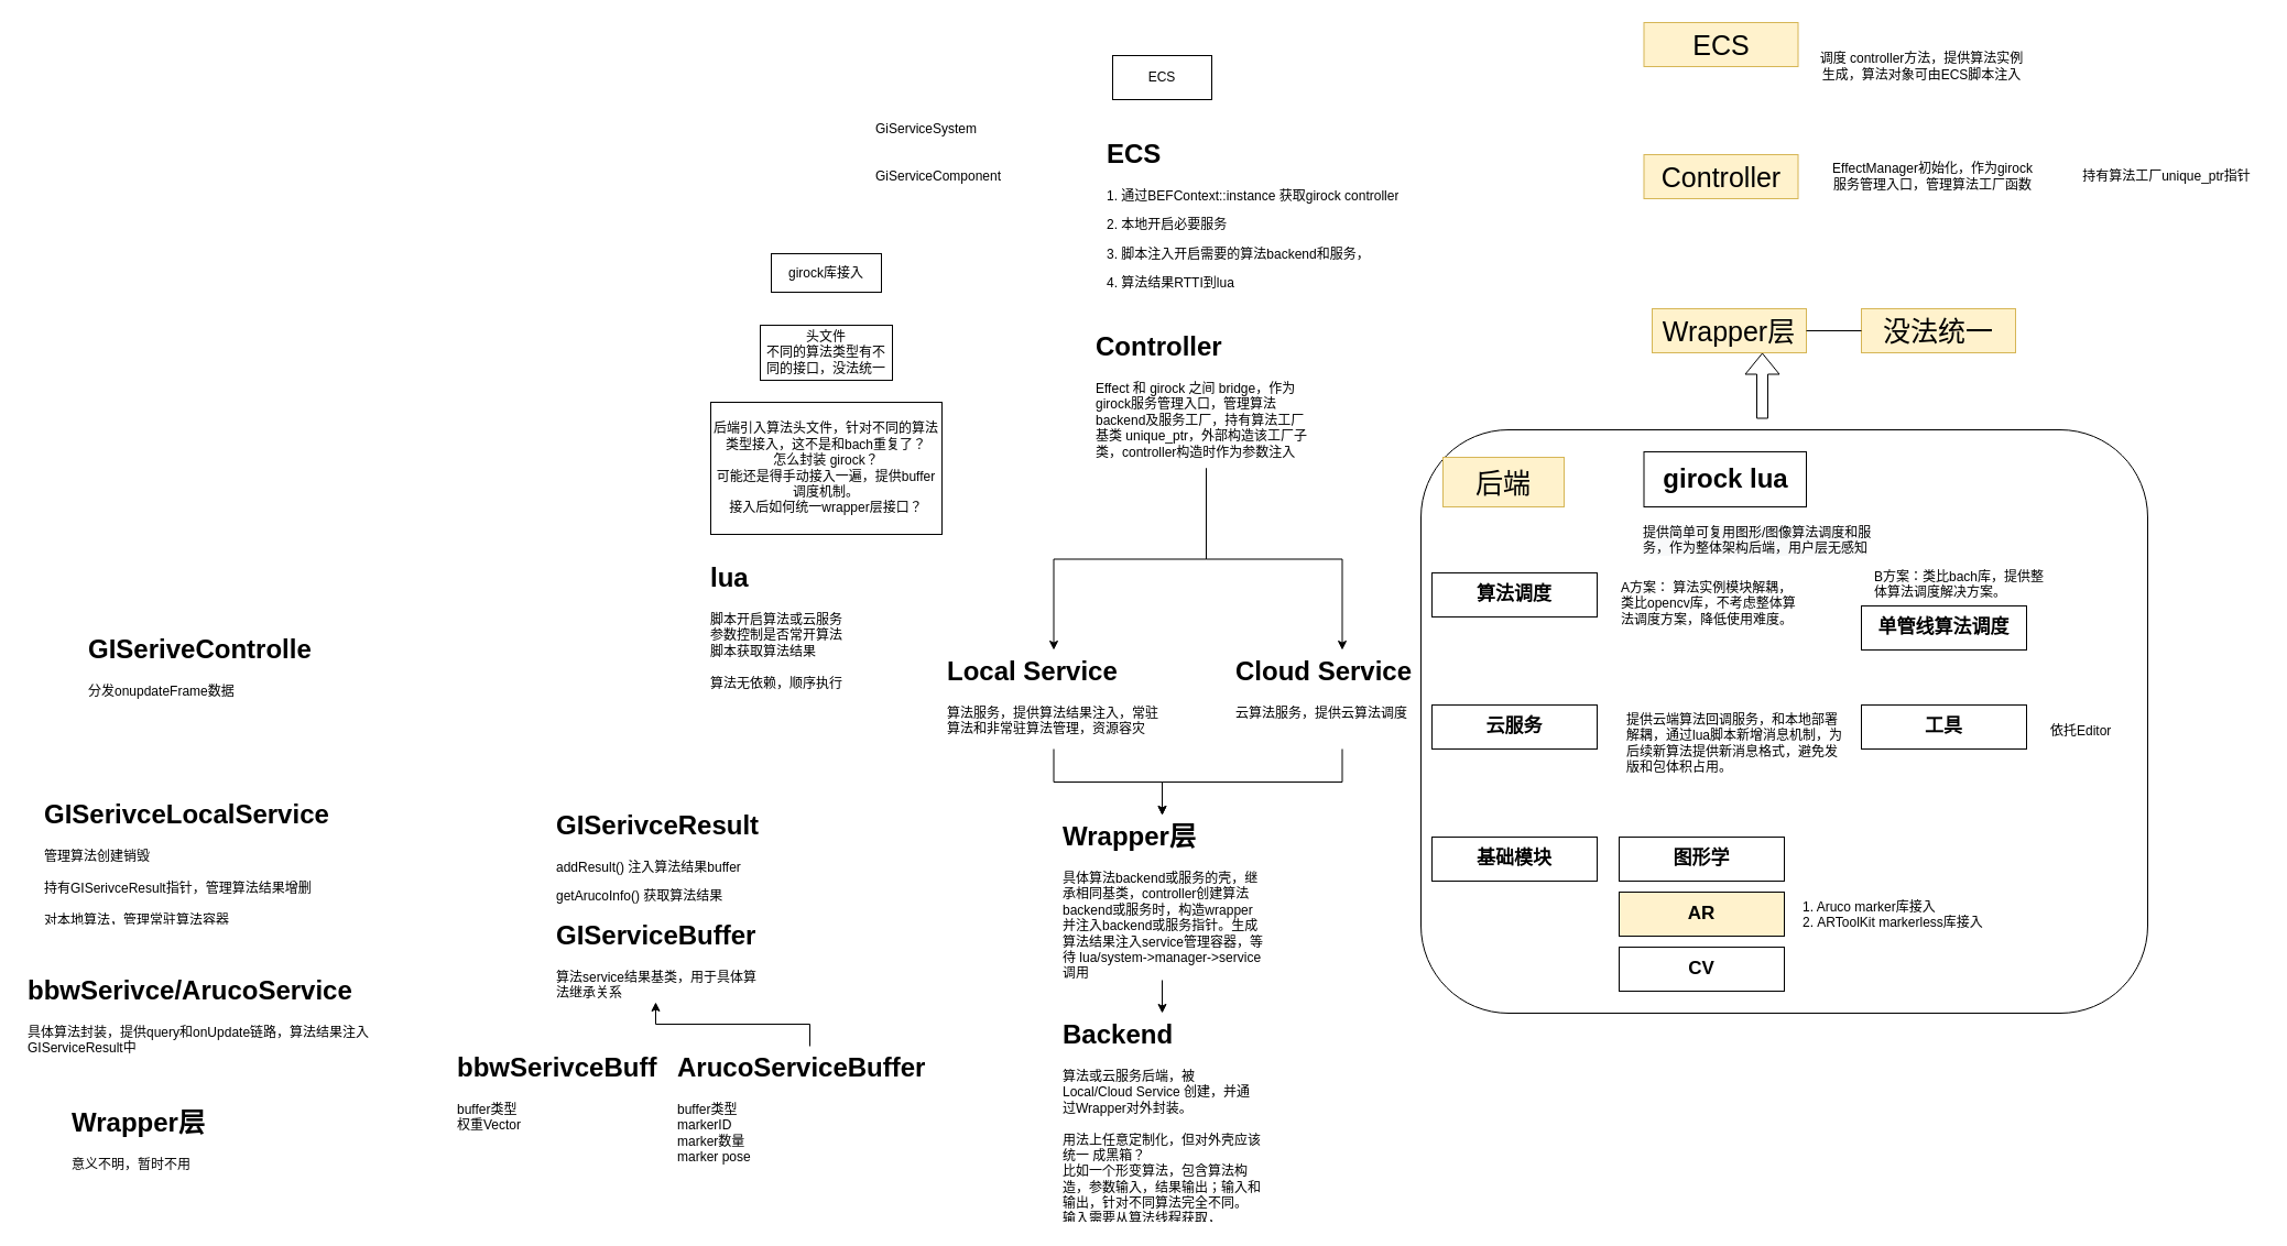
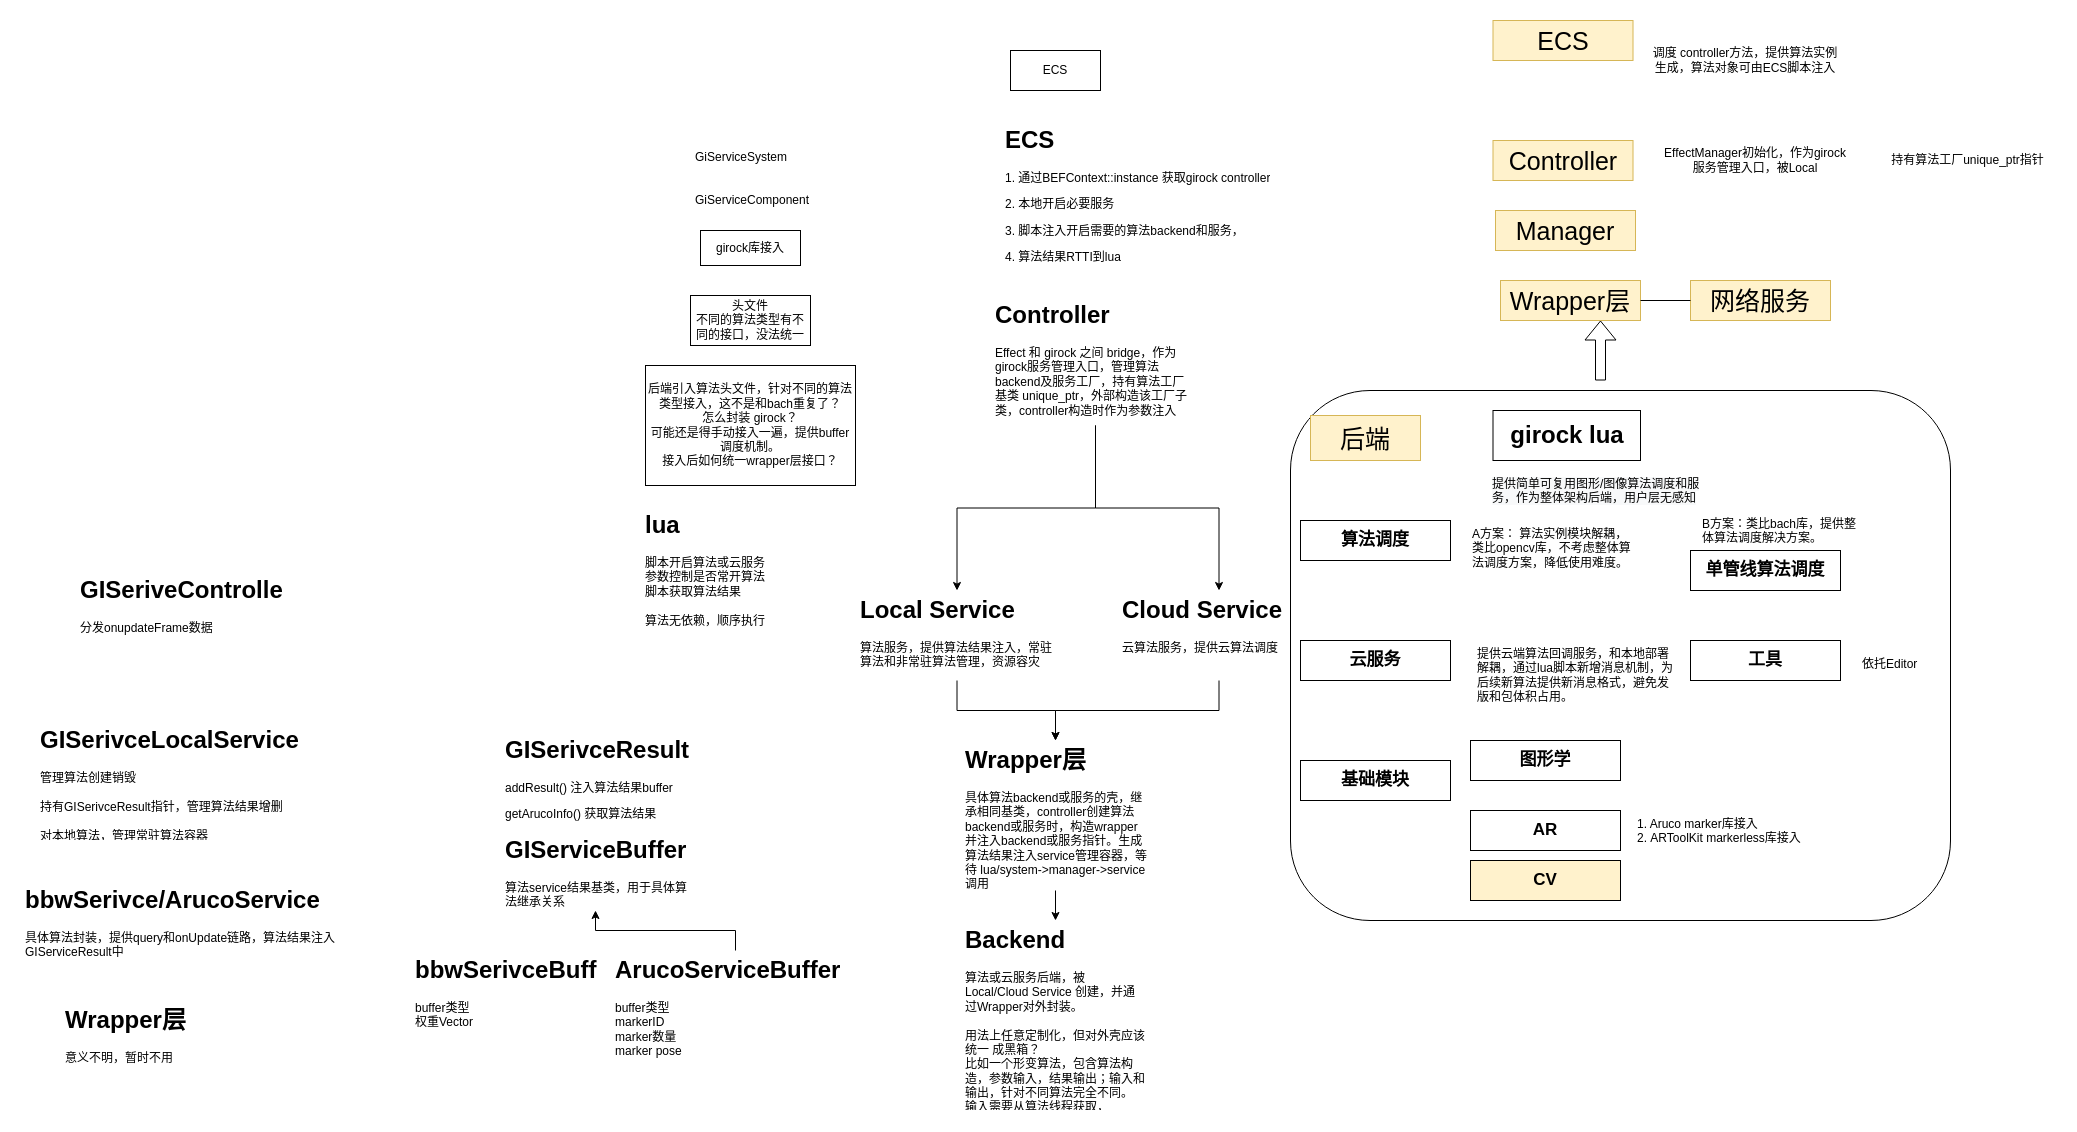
- <mxCell id="38" value="GiServiceSystem&lt;br&gt;&lt;br&gt;&lt;br&gt;GiServiceComponent" style="text;html=1;strokeColor=none;fillColor=none;spacing=5;spacingTop=-20;whiteSpace=wrap;overflow=hidden;rounded=0;" vertex="1" parent="1"><mxGeometry x="790" y="120" width="200" height="60" as="geometry" /></mxCell>
+ <mxCell id="38" value="GiServiceSystem&lt;br&gt;&lt;br&gt;&lt;br&gt;GiServiceComponent" style="text;html=1;strokeColor=none;fillColor=none;spacing=5;spacingTop=-20;whiteSpace=wrap;overflow=hidden;rounded=0;" vertex="1" parent="1"><mxGeometry x="690" y="160" width="200" height="60" as="geometry" /></mxCell>
- <mxCell id="24" value="EffectManager初始化，作为girock服务管理入口，管理算法工厂函数" style="text;html=1;strokeColor=none;fillColor=none;align=center;verticalAlign=middle;whiteSpace=wrap;rounded=0;" vertex="1" parent="1"><mxGeometry x="1660" y="140" width="190" height="40" as="geometry" /></mxCell>
+ <mxCell id="24" value="EffectManager初始化，作为girock服务管理入口，被Local" style="text;html=1;strokeColor=none;fillColor=none;align=center;verticalAlign=middle;whiteSpace=wrap;rounded=0;" vertex="1" parent="1"><mxGeometry x="1660" y="140" width="190" height="40" as="geometry" /></mxCell>
+ <mxCell id="21" value="&lt;font style=&quot;font-size: 25px&quot;&gt;Manager&lt;/font&gt;" style="text;html=1;strokeColor=#d6b656;fillColor=#fff2cc;align=center;verticalAlign=middle;whiteSpace=wrap;rounded=0;" vertex="1" parent="1"><mxGeometry x="1495" y="210" width="140" height="40" as="geometry" /></mxCell>
- <mxCell id="26" value="&lt;span style=&quot;font-size: 25px&quot;&gt;没法统一&lt;/span&gt;" style="text;html=1;strokeColor=#d6b656;fillColor=#fff2cc;align=center;verticalAlign=middle;whiteSpace=wrap;rounded=0;" vertex="1" parent="1"><mxGeometry x="1690" y="280" width="140" height="40" as="geometry" /></mxCell>
+ <mxCell id="26" value="&lt;span style=&quot;font-size: 25px&quot;&gt;网络服务&lt;/span&gt;" style="text;html=1;strokeColor=#d6b656;fillColor=#fff2cc;align=center;verticalAlign=middle;whiteSpace=wrap;rounded=0;" vertex="1" parent="1"><mxGeometry x="1690" y="280" width="140" height="40" as="geometry" /></mxCell>
- <mxCell id="12" value="&lt;span style=&quot;font-size: 17px&quot;&gt;&lt;b&gt;图形学&lt;/b&gt;&lt;/span&gt;" style="rounded=0;whiteSpace=wrap;html=1;" vertex="1" parent="1"><mxGeometry x="1470" y="760" width="150" height="40" as="geometry" /></mxCell>
+ <mxCell id="12" value="&lt;span style=&quot;font-size: 17px&quot;&gt;&lt;b&gt;图形学&lt;/b&gt;&lt;/span&gt;" style="rounded=0;whiteSpace=wrap;html=1;" vertex="1" parent="1"><mxGeometry x="1470" y="740" width="150" height="40" as="geometry" /></mxCell>
- <mxCell id="14" value="&lt;span style=&quot;font-size: 17px&quot;&gt;&lt;b&gt;AR&lt;/b&gt;&lt;/span&gt;" style="rounded=0;whiteSpace=wrap;html=1;fillColor=#fff2cc;" vertex="1" parent="1"><mxGeometry x="1470" y="810" width="150" height="40" as="geometry" /></mxCell>
+ <mxCell id="14" value="&lt;span style=&quot;font-size: 17px&quot;&gt;&lt;b&gt;AR&lt;/b&gt;&lt;/span&gt;" style="rounded=0;whiteSpace=wrap;html=1;" vertex="1" parent="1"><mxGeometry x="1470" y="810" width="150" height="40" as="geometry" /></mxCell>
- <mxCell id="13" value="&lt;span style=&quot;font-size: 17px&quot;&gt;&lt;b&gt;CV&lt;/b&gt;&lt;/span&gt;" style="rounded=0;whiteSpace=wrap;html=1;" vertex="1" parent="1"><mxGeometry x="1470" y="860" width="150" height="40" as="geometry" /></mxCell>
+ <mxCell id="13" value="&lt;span style=&quot;font-size: 17px&quot;&gt;&lt;b&gt;CV&lt;/b&gt;&lt;/span&gt;" style="rounded=0;whiteSpace=wrap;html=1;fillColor=#fff2cc;" vertex="1" parent="1"><mxGeometry x="1470" y="860" width="150" height="40" as="geometry" /></mxCell>
